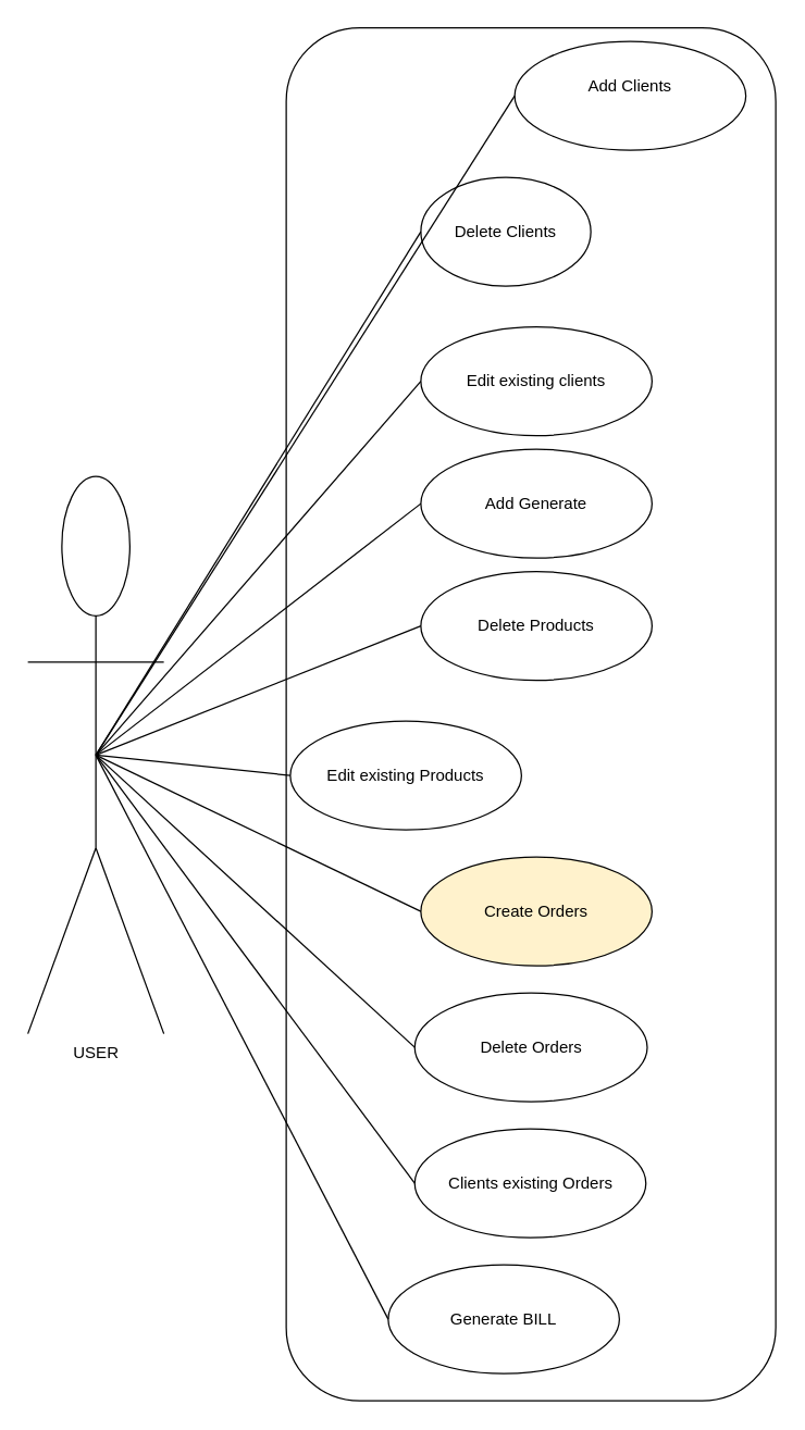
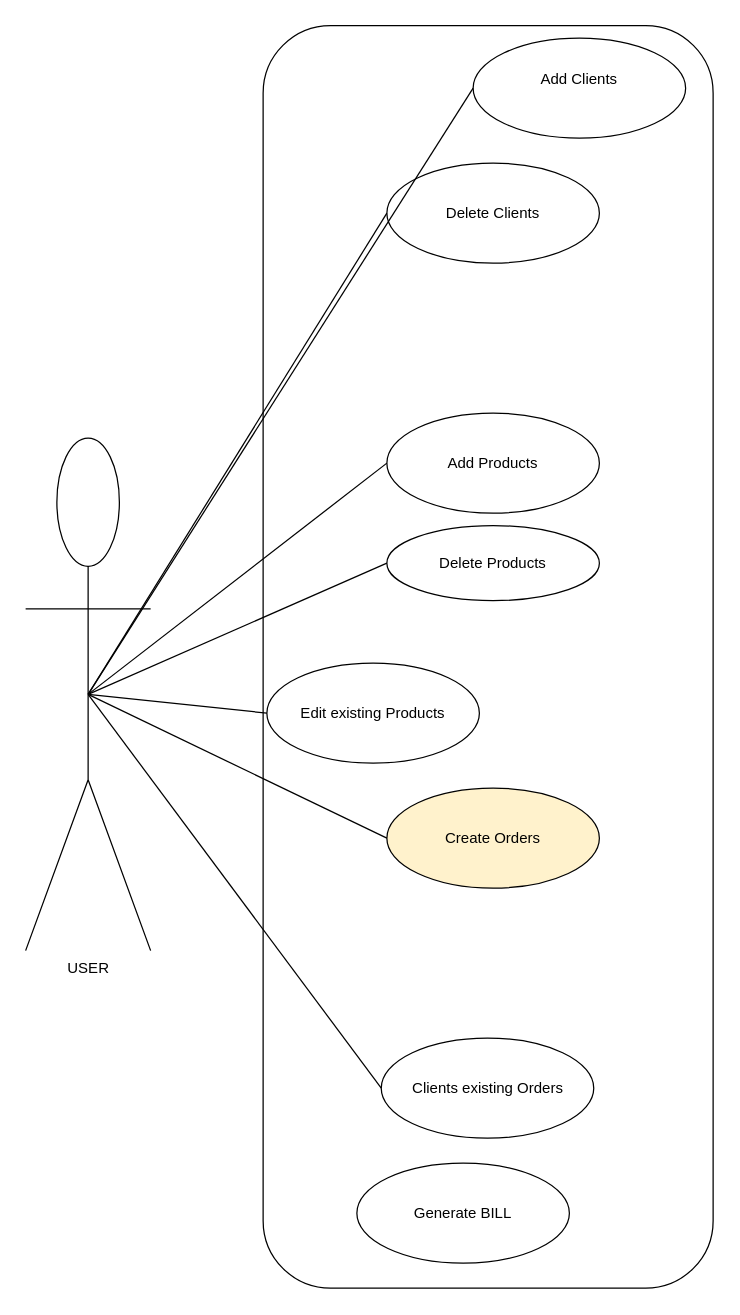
- <mxCell id="5" value="Delete Clients" style="ellipse;whiteSpace=wrap;html=1;" vertex="1" parent="1"><mxGeometry x="309" y="130" width="125" height="80" as="geometry" /></mxCell>
+ <mxCell id="5" value="Delete Clients" style="ellipse;whiteSpace=wrap;html=1;" vertex="1" parent="1"><mxGeometry x="309" y="130" width="170" height="80" as="geometry" /></mxCell>
- <mxCell id="6" value="Edit existing clients" style="ellipse;whiteSpace=wrap;html=1;" vertex="1" parent="1"><mxGeometry x="309" y="240" width="170" height="80" as="geometry" /></mxCell>
- <mxCell id="10" value="Add Generate" style="ellipse;whiteSpace=wrap;html=1;" vertex="1" parent="1"><mxGeometry x="309" y="330" width="170" height="80" as="geometry" /></mxCell>
+ <mxCell id="10" value="Add Products" style="ellipse;whiteSpace=wrap;html=1;" vertex="1" parent="1"><mxGeometry x="309" y="330" width="170" height="80" as="geometry" /></mxCell>
- <mxCell id="9" value="" style="endArrow=none;html=1;rounded=0;exitX=0.5;exitY=0.5;exitDx=0;exitDy=0;exitPerimeter=0;entryX=0;entryY=0.5;entryDx=0;entryDy=0;" edge="1" parent="1" source="2" target="6"><mxGeometry width="50" height="50" relative="1" as="geometry"><mxPoint x="170" y="283" as="sourcePoint" /><mxPoint x="329" y="180" as="targetPoint" /></mxGeometry></mxCell>
- <mxCell id="12" value="Delete Products" style="ellipse;whiteSpace=wrap;html=1;" vertex="1" parent="1"><mxGeometry x="309" y="420" width="170" height="80" as="geometry" /></mxCell>
+ <mxCell id="12" value="Delete Products" style="ellipse;whiteSpace=wrap;html=1;" vertex="1" parent="1"><mxGeometry x="309" y="420" width="170" height="60" as="geometry" /></mxCell>
- <mxCell id="20" value="" style="endArrow=none;html=1;rounded=0;exitX=0.5;exitY=0.5;exitDx=0;exitDy=0;exitPerimeter=0;entryX=0;entryY=0.5;entryDx=0;entryDy=0;" edge="1" parent="1" source="2" target="15"><mxGeometry width="50" height="50" relative="1" as="geometry"><mxPoint x="95" y="580" as="sourcePoint" /><mxPoint x="339" y="490" as="targetPoint" /></mxGeometry></mxCell>
- <mxCell id="23" value="" style="endArrow=none;html=1;rounded=0;exitX=0.5;exitY=0.5;exitDx=0;exitDy=0;exitPerimeter=0;entryX=0;entryY=0.5;entryDx=0;entryDy=0;" edge="1" parent="1" source="2" target="22"><mxGeometry width="50" height="50" relative="1" as="geometry"><mxPoint x="70" y="515" as="sourcePoint" /><mxPoint x="310" y="890" as="targetPoint" /></mxGeometry></mxCell>
- <mxCell id="15" value="Delete Orders" style="ellipse;whiteSpace=wrap;html=1;" vertex="1" parent="1"><mxGeometry x="304.5" y="730" width="171" height="80" as="geometry" /></mxCell>
